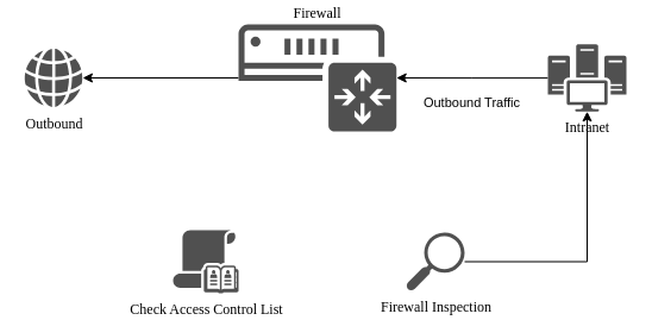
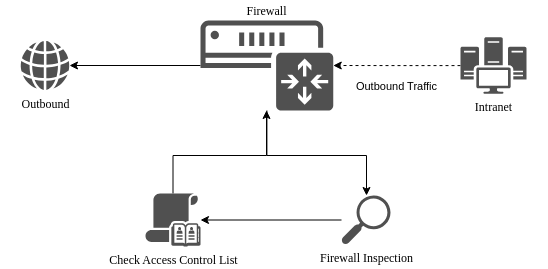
- <mxCell id="10" style="edgeStyle=orthogonalEdgeStyle;rounded=0;orthogonalLoop=1;jettySize=auto;html=1;" edge="1" parent="1" source="12" target="4"><mxGeometry relative="1" as="geometry" /></mxCell>
+ <mxCell id="10" style="edgeStyle=orthogonalEdgeStyle;rounded=0;orthogonalLoop=1;jettySize=auto;html=1;dashed=1;" edge="1" parent="1" source="12" target="4"><mxGeometry relative="1" as="geometry" /></mxCell>
+ <mxCell id="8" style="edgeStyle=orthogonalEdgeStyle;rounded=0;orthogonalLoop=1;jettySize=auto;html=1;" edge="1" parent="1" source="9" target="4"><mxGeometry relative="1" as="geometry"><Array as="points"><mxPoint x="173" y="155" /><mxPoint x="266" y="155" /></Array></mxGeometry></mxCell>
+ <mxCell id="2" style="edgeStyle=orthogonalEdgeStyle;rounded=0;orthogonalLoop=1;jettySize=auto;html=1;" edge="1" parent="1" source="4" target="7"><mxGeometry relative="1" as="geometry"><Array as="points"><mxPoint x="266" y="155" /><mxPoint x="366" y="155" /></Array></mxGeometry></mxCell>
- <mxCell id="6" style="edgeStyle=orthogonalEdgeStyle;rounded=0;orthogonalLoop=1;jettySize=auto;html=1;" edge="1" parent="1" source="7" target="12"><mxGeometry relative="1" as="geometry" /></mxCell>
+ <mxCell id="6" style="edgeStyle=orthogonalEdgeStyle;rounded=0;orthogonalLoop=1;jettySize=auto;html=1;" edge="1" parent="1" source="7" target="9"><mxGeometry relative="1" as="geometry" /></mxCell>
